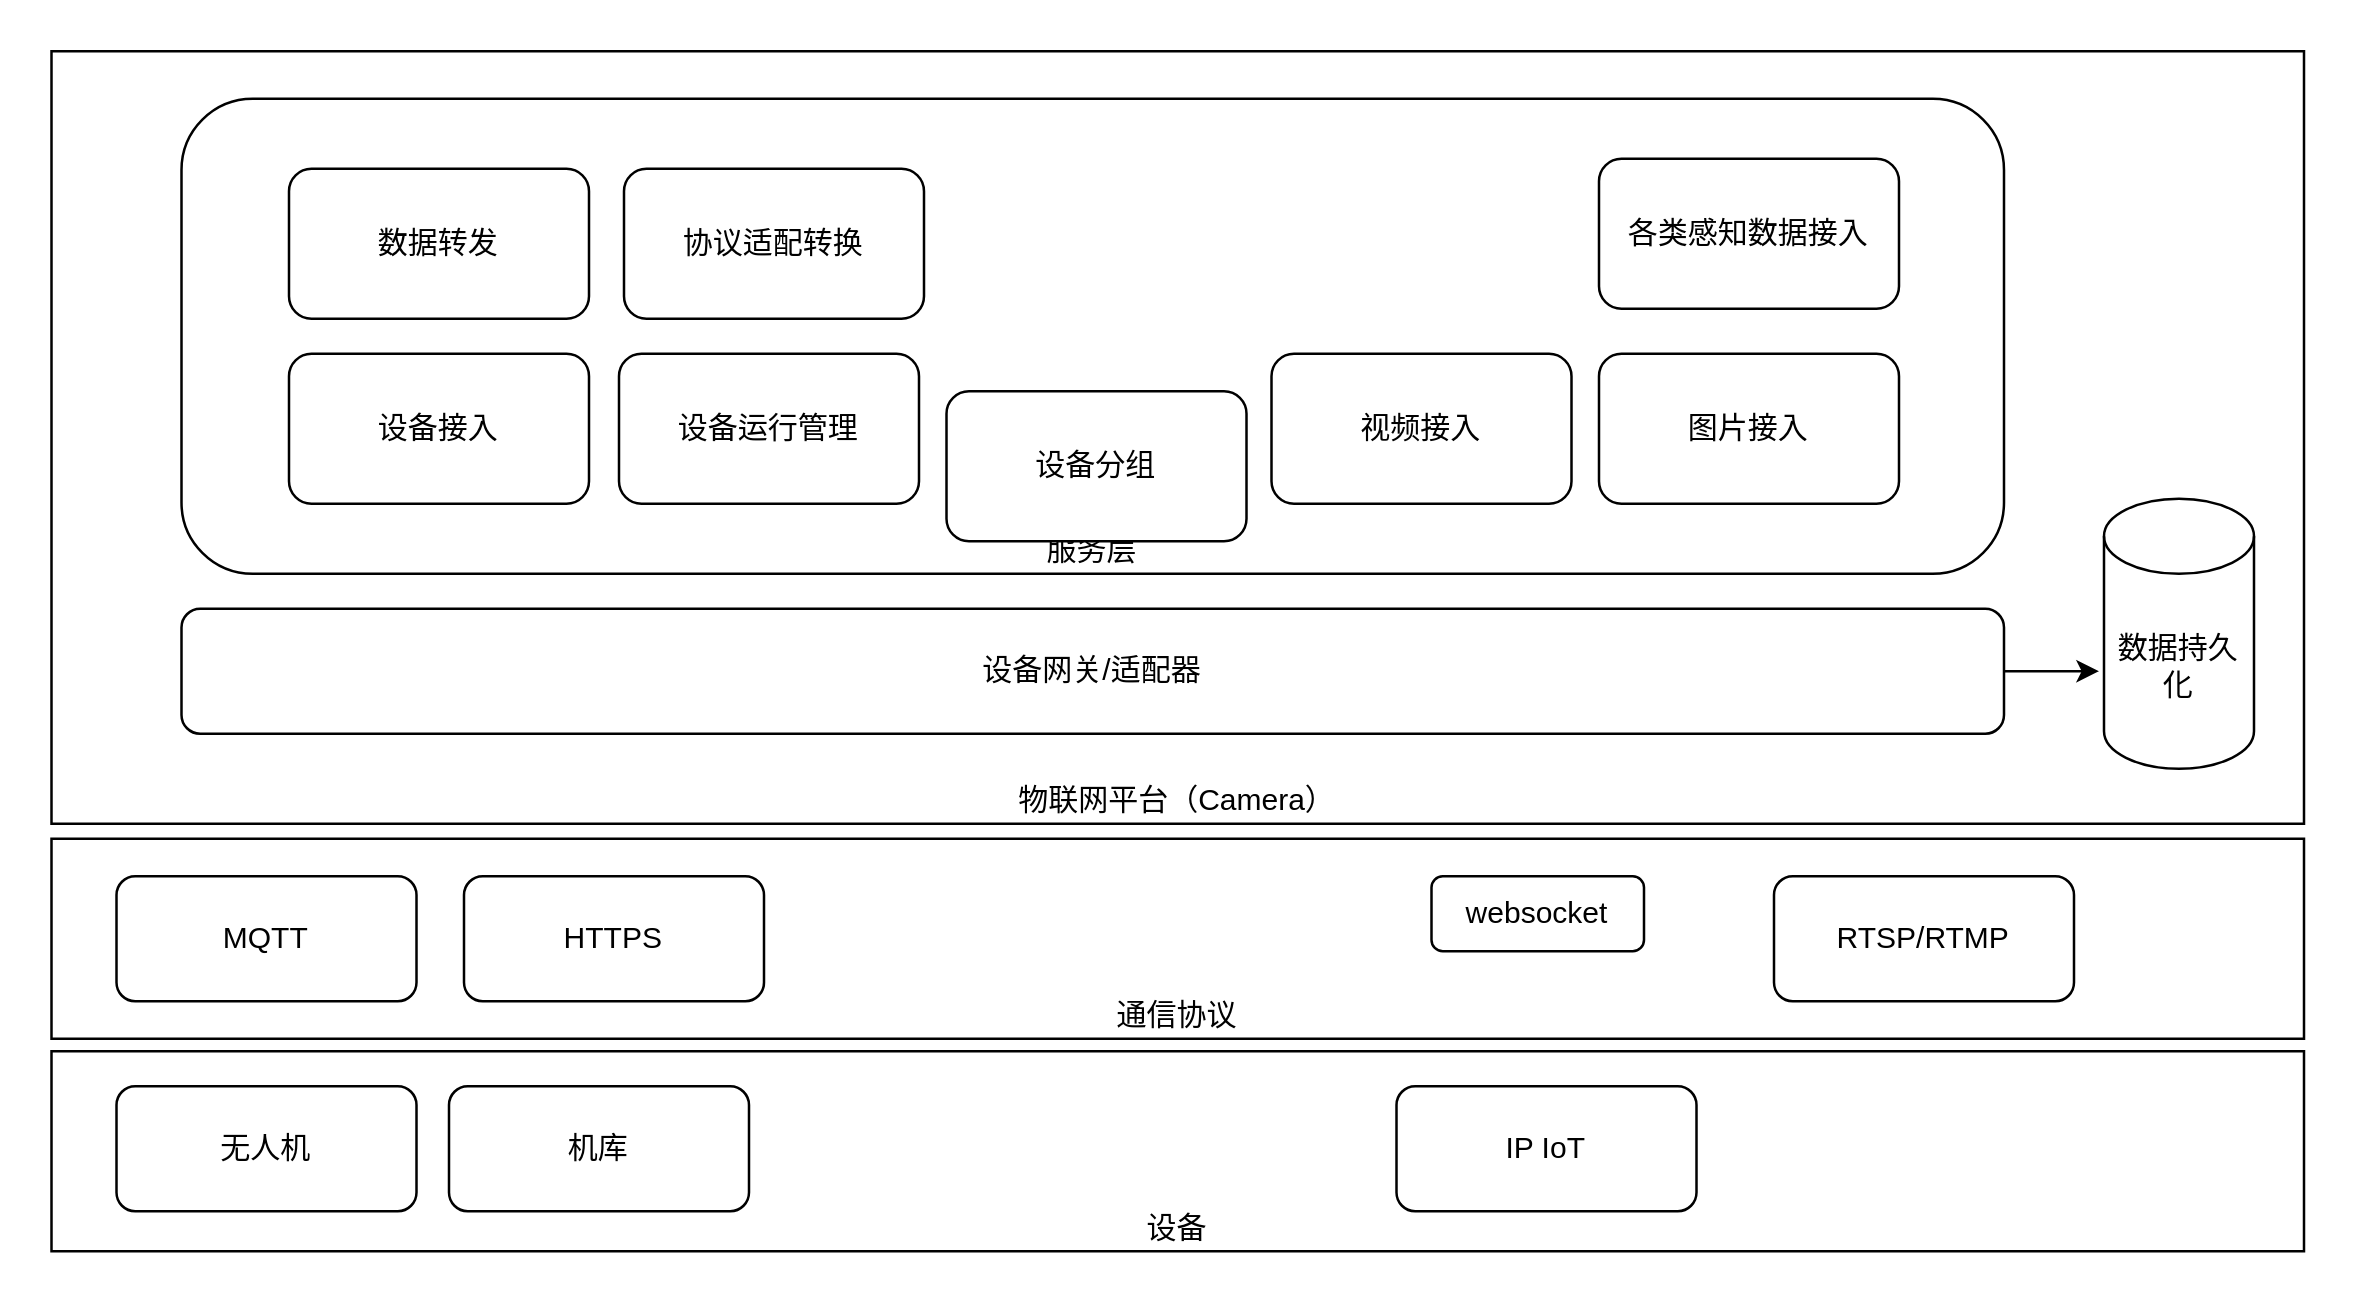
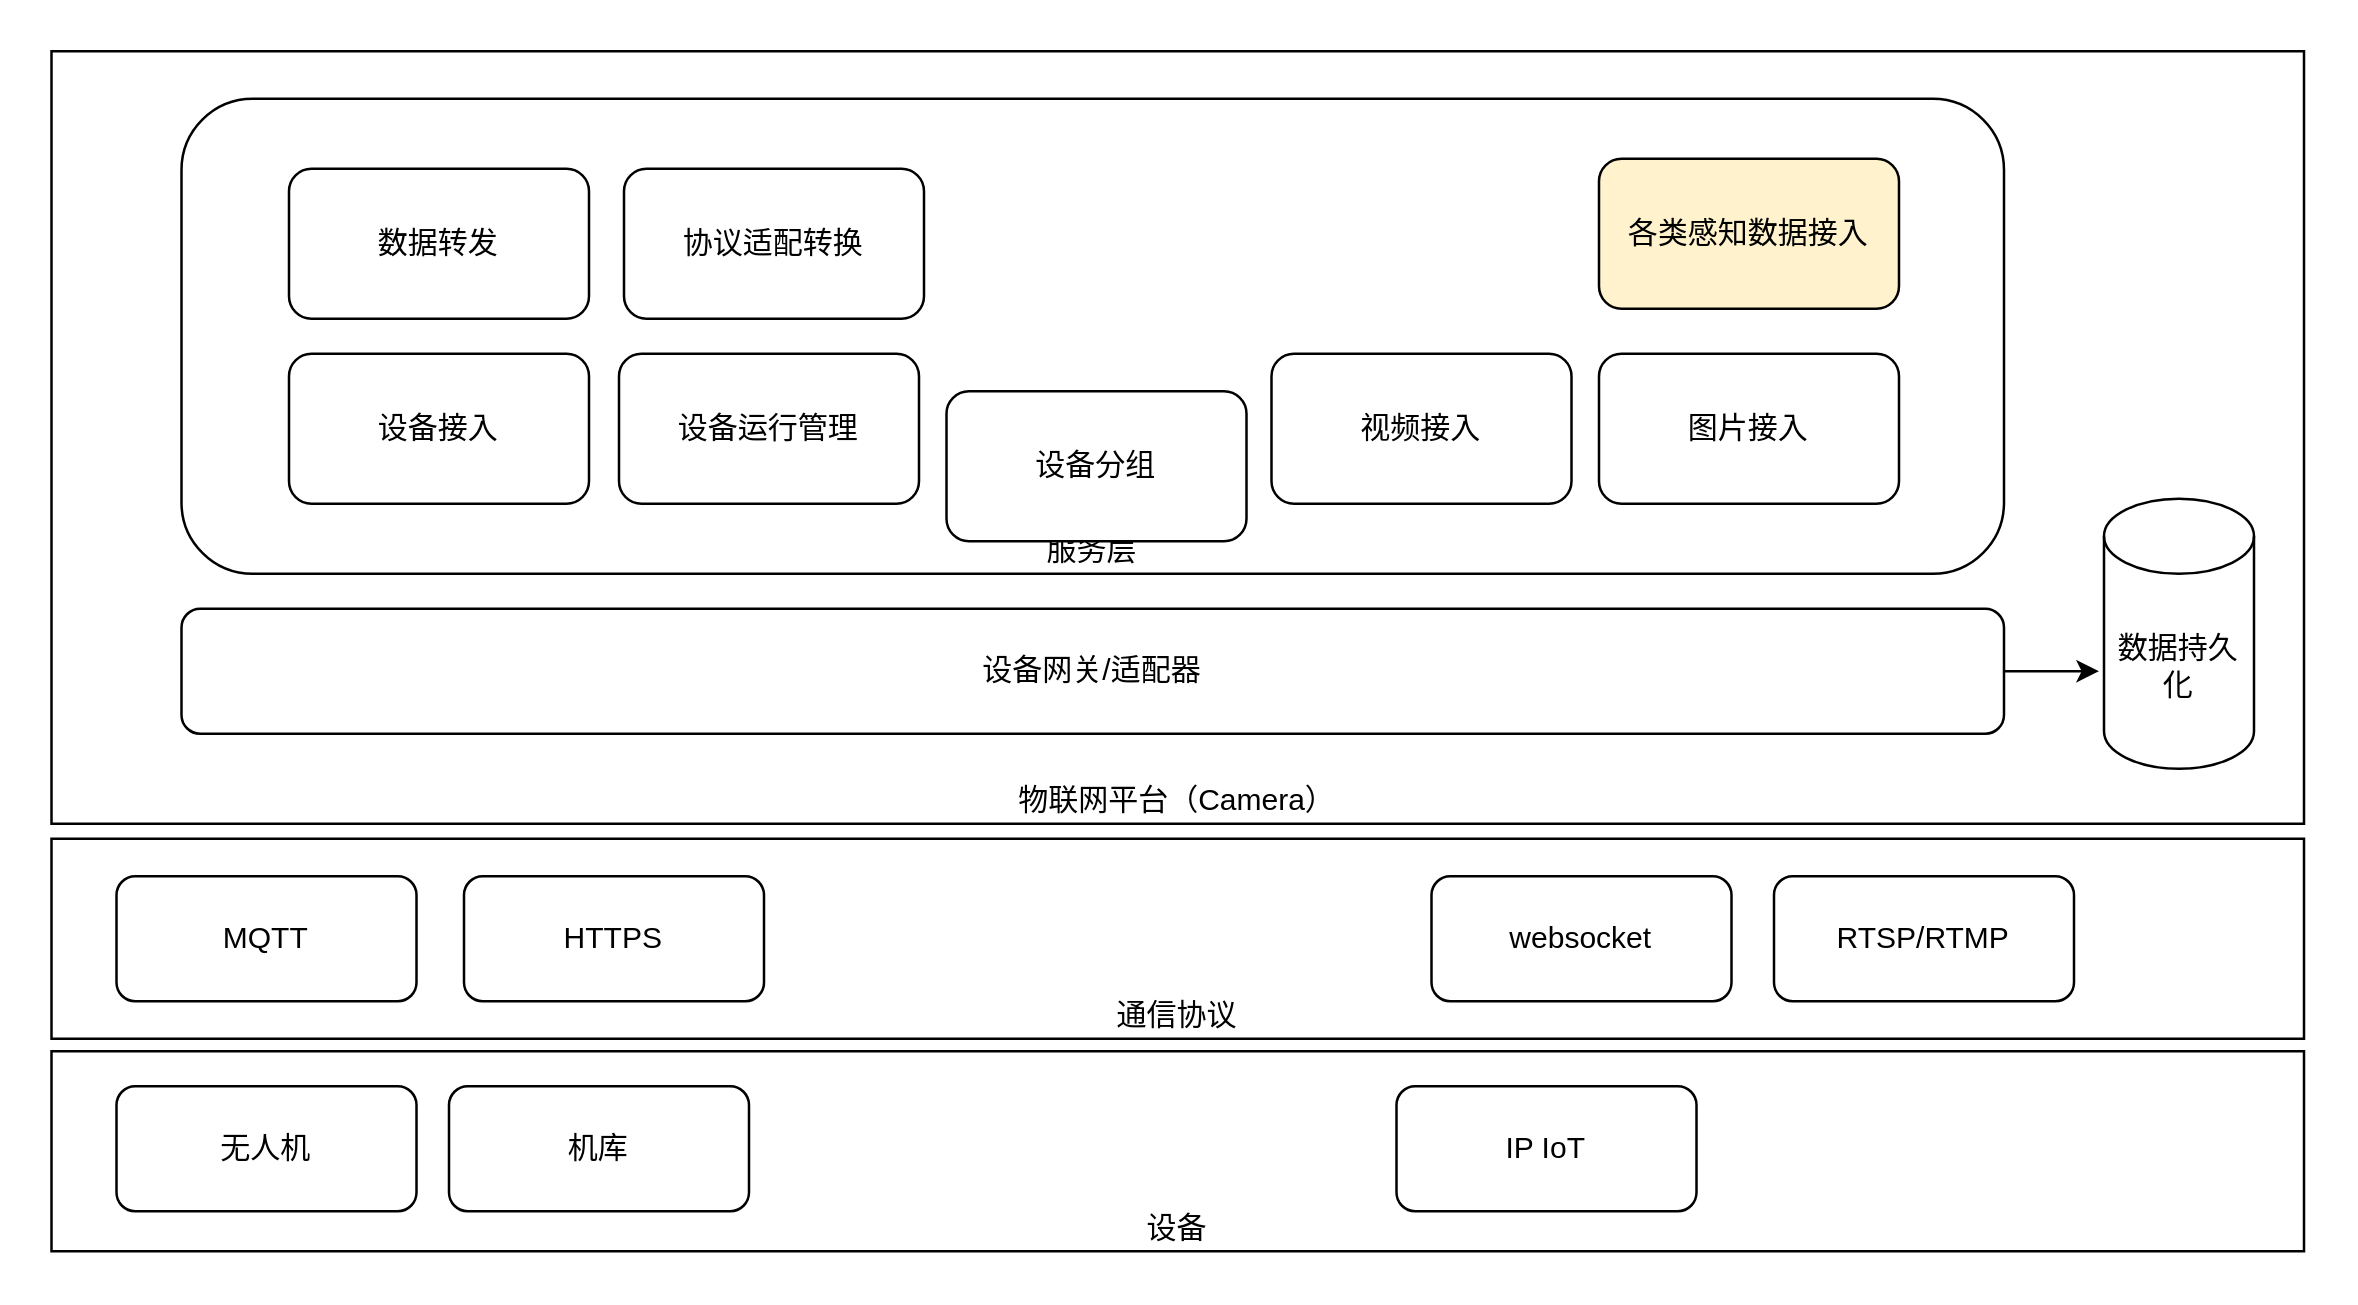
- <mxCell id="21" value="各类感知数据接入" style="rounded=1;whiteSpace=wrap;html=1;" vertex="1" parent="1"><mxGeometry x="639" y="63" width="120" height="60" as="geometry" /></mxCell>
+ <mxCell id="21" value="各类感知数据接入" style="rounded=1;whiteSpace=wrap;html=1;fillColor=#fff2cc;" vertex="1" parent="1"><mxGeometry x="639" y="63" width="120" height="60" as="geometry" /></mxCell>
- <mxCell id="15" value="websocket" style="rounded=1;whiteSpace=wrap;html=1;" vertex="1" parent="1"><mxGeometry x="572" y="350" width="85" height="30" as="geometry" /></mxCell>
+ <mxCell id="15" value="websocket" style="rounded=1;whiteSpace=wrap;html=1;" vertex="1" parent="1"><mxGeometry x="572" y="350" width="120" height="50" as="geometry" /></mxCell>
